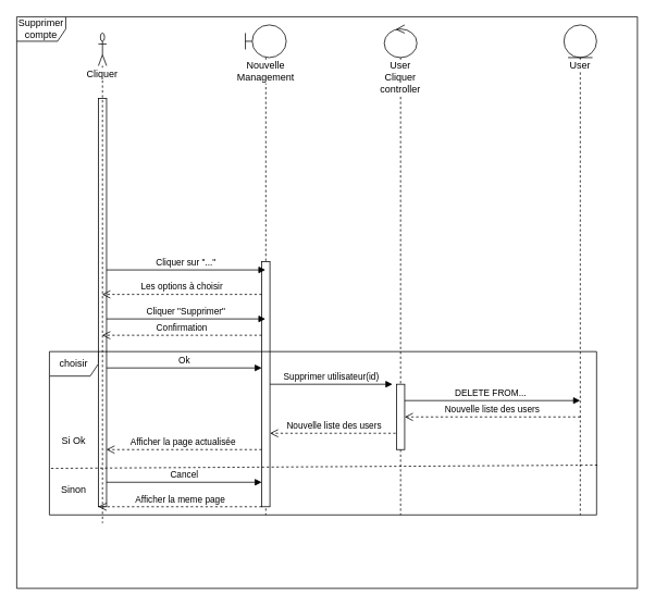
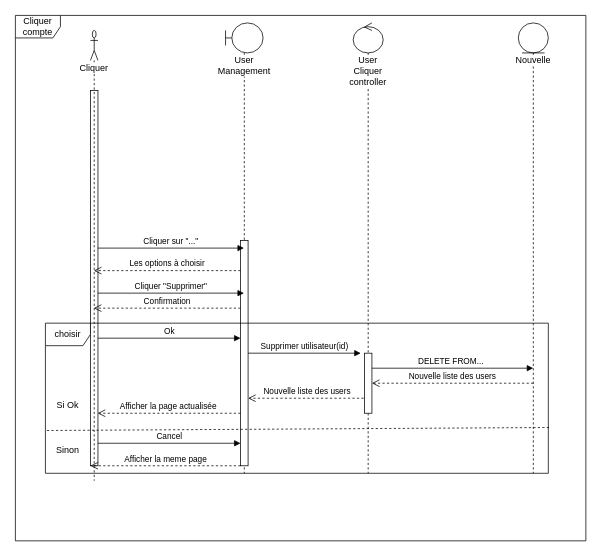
- <mxCell id="3" value="Supprimer&lt;br&gt;compte&lt;br&gt;" style="shape=umlFrame;whiteSpace=wrap;html=1;" parent="1" vertex="1"><mxGeometry x="20" y="20" width="760" height="700" as="geometry" /></mxCell>
+ <mxCell id="3" value="Cliquer&lt;br&gt;compte&lt;br&gt;" style="shape=umlFrame;whiteSpace=wrap;html=1;" parent="1" vertex="1"><mxGeometry x="20" y="20" width="760" height="700" as="geometry" /></mxCell>
- <mxCell id="6" value="User" style="shape=umlLifeline;participant=umlEntity;perimeter=lifelinePerimeter;whiteSpace=wrap;html=1;container=1;collapsible=0;recursiveResize=0;verticalAlign=top;spacingTop=36;labelBackgroundColor=#ffffff;outlineConnect=0;" parent="1" vertex="1"><mxGeometry x="690" y="30" width="40" height="600" as="geometry" /></mxCell>
+ <mxCell id="6" value="Nouvelle" style="shape=umlLifeline;participant=umlEntity;perimeter=lifelinePerimeter;whiteSpace=wrap;html=1;container=1;collapsible=0;recursiveResize=0;verticalAlign=top;spacingTop=36;labelBackgroundColor=#ffffff;outlineConnect=0;" parent="1" vertex="1"><mxGeometry x="690" y="30" width="40" height="600" as="geometry" /></mxCell>
- <mxCell id="7" value="Nouvelle Management" style="shape=umlLifeline;participant=umlBoundary;perimeter=lifelinePerimeter;whiteSpace=wrap;html=1;container=1;collapsible=0;recursiveResize=0;verticalAlign=top;spacingTop=36;labelBackgroundColor=#ffffff;outlineConnect=0;" parent="1" vertex="1"><mxGeometry x="300" y="30" width="50" height="600" as="geometry" /></mxCell>
+ <mxCell id="7" value="User Management" style="shape=umlLifeline;participant=umlBoundary;perimeter=lifelinePerimeter;whiteSpace=wrap;html=1;container=1;collapsible=0;recursiveResize=0;verticalAlign=top;spacingTop=36;labelBackgroundColor=#ffffff;outlineConnect=0;" parent="1" vertex="1"><mxGeometry x="300" y="30" width="50" height="600" as="geometry" /></mxCell>
